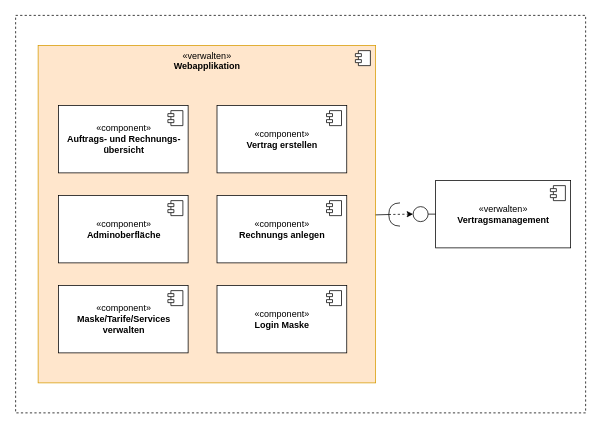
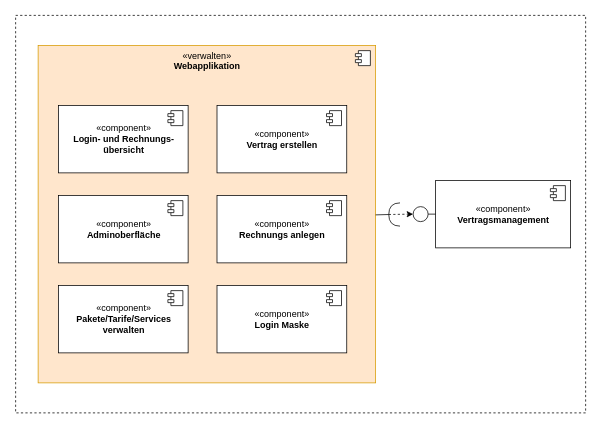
- <mxCell id="7" value="«component»&lt;br&gt;&lt;b&gt;Auftrags- und Rechnungs-&lt;br&gt;übersicht&lt;/b&gt;&lt;br&gt;" style="html=1;labelBackgroundColor=none;align=center;" vertex="1" parent="3"><mxGeometry x="27" y="80" width="173" height="90" as="geometry" /></mxCell>
+ <mxCell id="7" value="«component»&lt;br&gt;&lt;b&gt;Login- und Rechnungs-&lt;br&gt;übersicht&lt;/b&gt;&lt;br&gt;" style="html=1;labelBackgroundColor=none;align=center;" vertex="1" parent="3"><mxGeometry x="27" y="80" width="173" height="90" as="geometry" /></mxCell>
- <mxCell id="17" value="«verwalten»&lt;br&gt;&lt;b&gt;Vertragsmanagement&lt;/b&gt;" style="html=1;labelBackgroundColor=none;gradientColor=none;align=center;" vertex="1" parent="1"><mxGeometry x="580" y="240" width="180" height="90" as="geometry" /></mxCell>
+ <mxCell id="17" value="«component»&lt;br&gt;&lt;b&gt;Vertragsmanagement&lt;/b&gt;" style="html=1;labelBackgroundColor=none;gradientColor=none;align=center;" vertex="1" parent="1"><mxGeometry x="580" y="240" width="180" height="90" as="geometry" /></mxCell>
- <mxCell id="13" value="«component»&lt;br&gt;&lt;b&gt;Maske/Tarife/Services&lt;br&gt;verwalten&lt;/b&gt;&lt;br&gt;" style="html=1;labelBackgroundColor=none;align=center;" vertex="1" parent="3"><mxGeometry x="27" y="320" width="173" height="90" as="geometry" /></mxCell>
+ <mxCell id="13" value="«component»&lt;br&gt;&lt;b&gt;Pakete/Tarife/Services&lt;br&gt;verwalten&lt;/b&gt;&lt;br&gt;" style="html=1;labelBackgroundColor=none;align=center;" vertex="1" parent="3"><mxGeometry x="27" y="320" width="173" height="90" as="geometry" /></mxCell>
